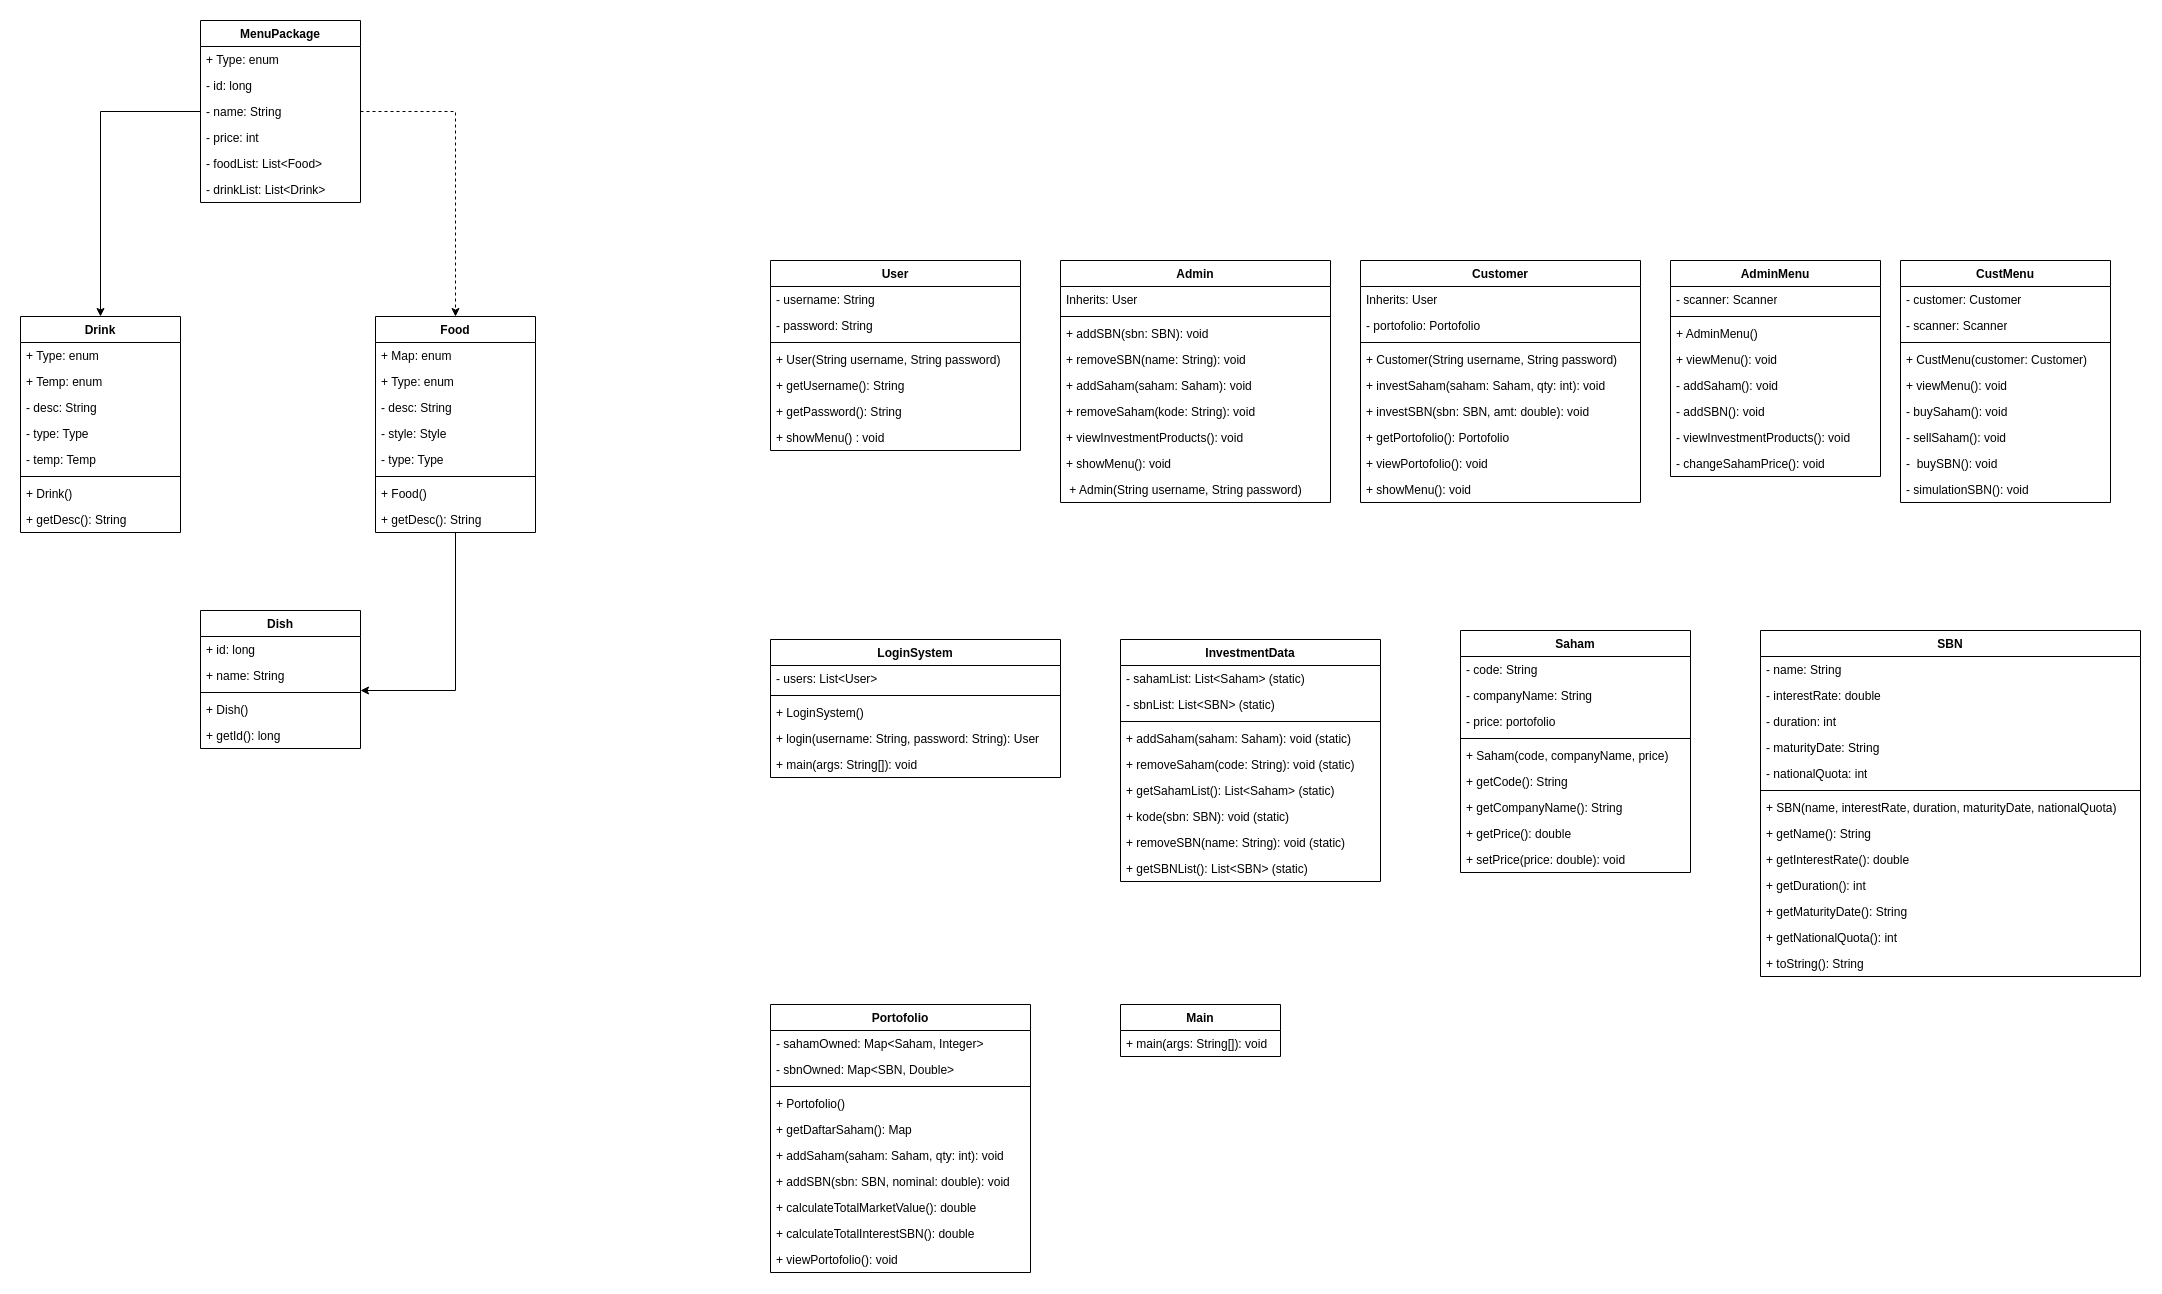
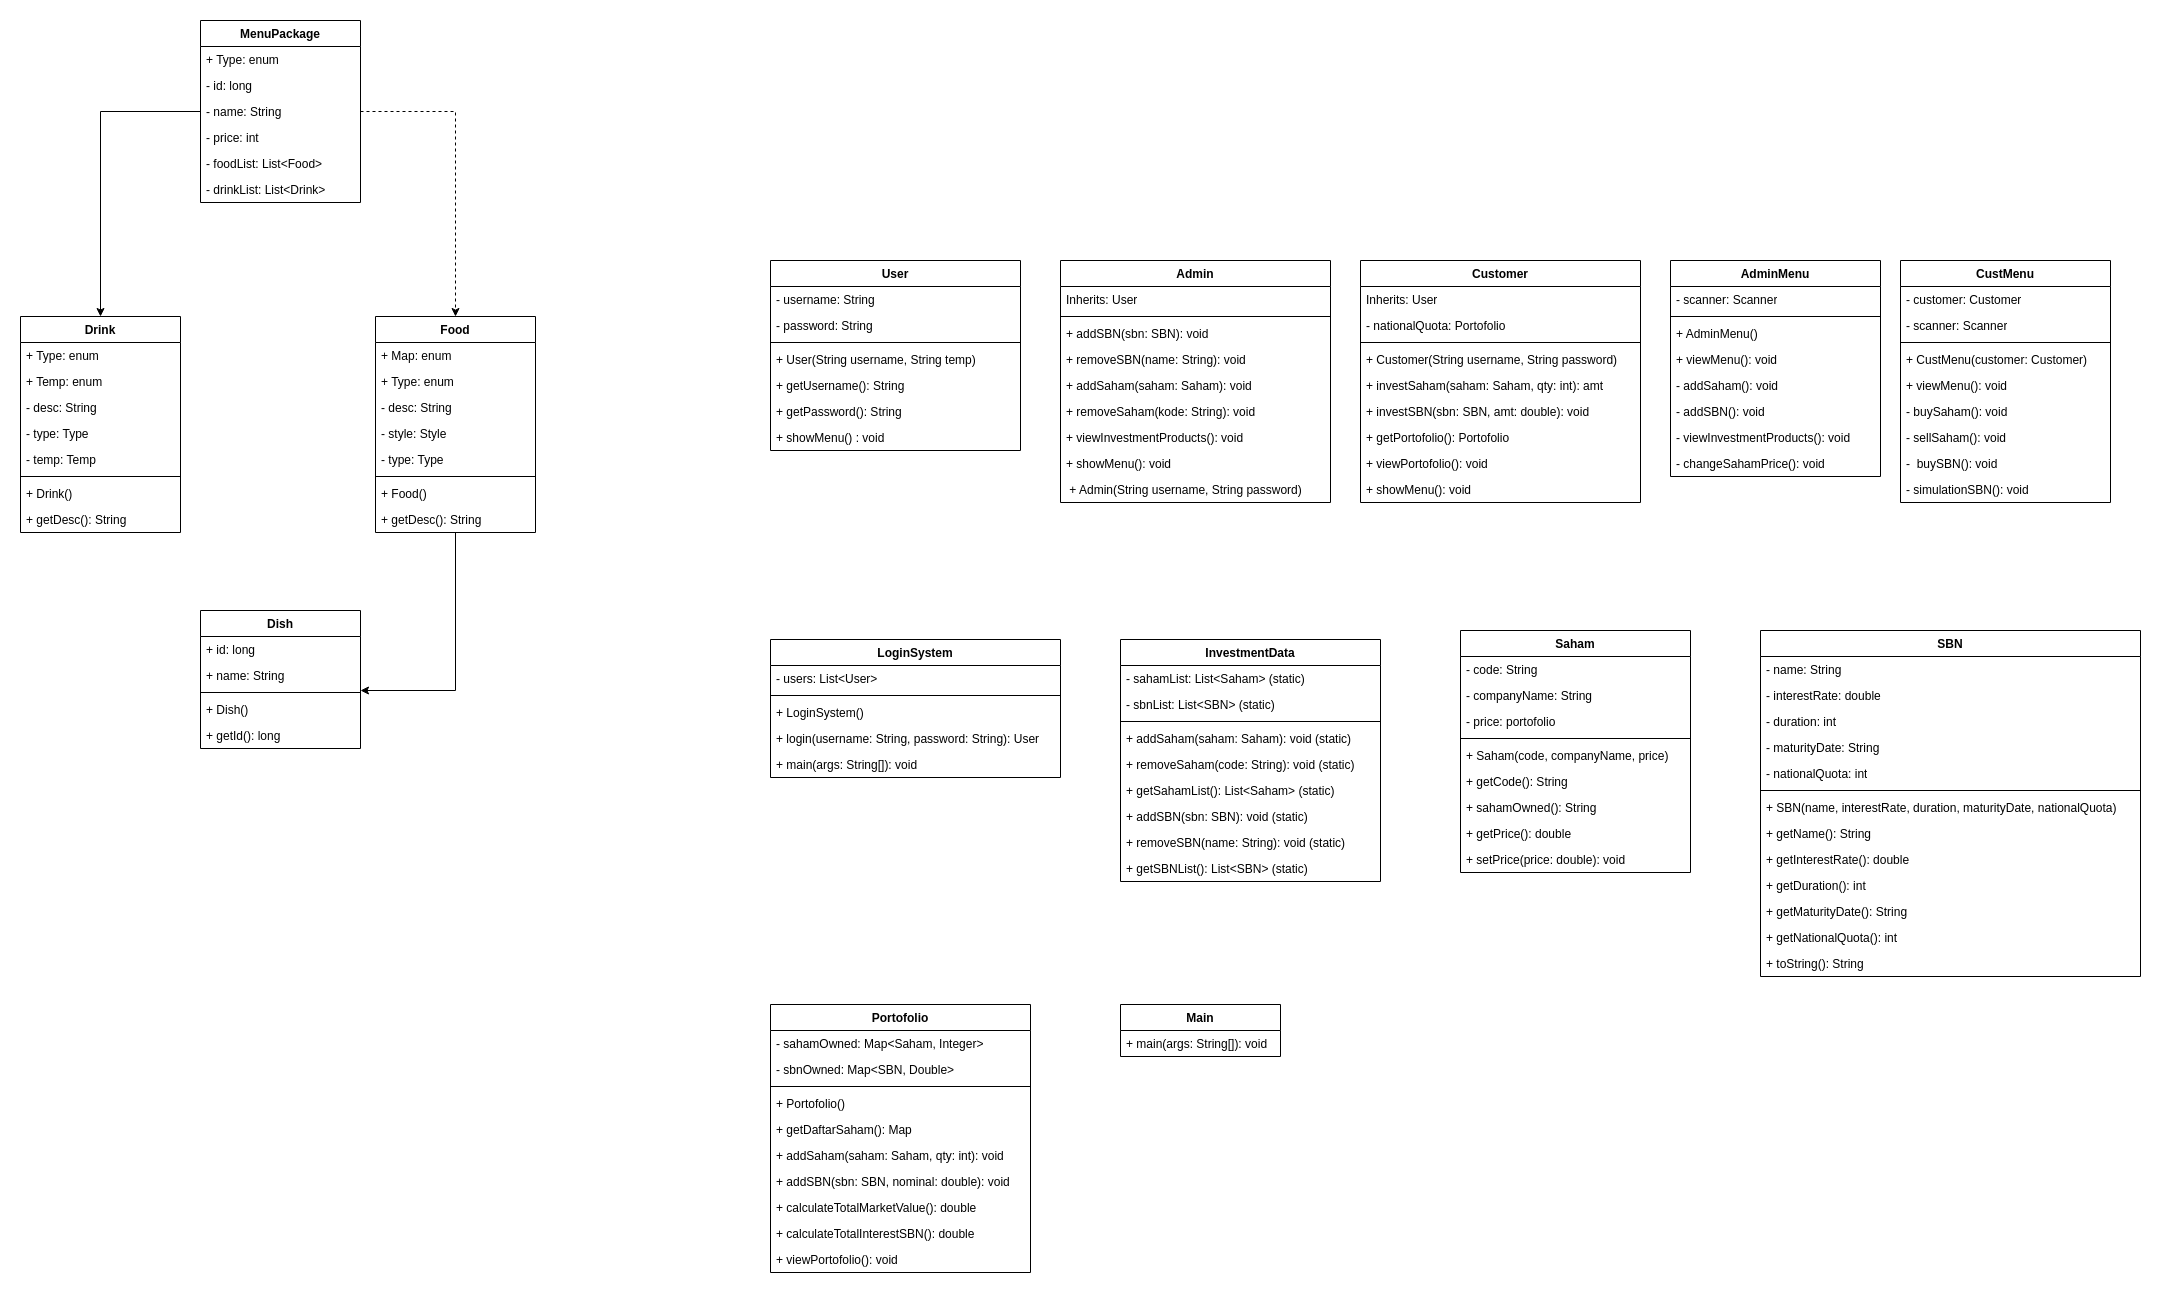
- <mxCell id="85" value="- portofolio: Portofolio" style="text;strokeColor=none;fillColor=none;align=left;verticalAlign=top;spacingLeft=4;spacingRight=4;overflow=hidden;rotatable=0;points=[[0,0.5],[1,0.5]];portConstraint=eastwest;whiteSpace=wrap;html=1;" parent="83" vertex="1"><mxGeometry y="52" width="280" height="26" as="geometry" /></mxCell>
+ <mxCell id="85" value="- nationalQuota: Portofolio" style="text;strokeColor=none;fillColor=none;align=left;verticalAlign=top;spacingLeft=4;spacingRight=4;overflow=hidden;rotatable=0;points=[[0,0.5],[1,0.5]];portConstraint=eastwest;whiteSpace=wrap;html=1;" parent="83" vertex="1"><mxGeometry y="52" width="280" height="26" as="geometry" /></mxCell>
- <mxCell id="40" value="&lt;div&gt;+&amp;nbsp;User(&lt;span style=&quot;background-color: transparent; color: light-dark(rgb(0, 0, 0), rgb(255, 255, 255));&quot;&gt;String username, String&amp;nbsp;password&lt;/span&gt;&lt;span style=&quot;background-color: transparent; color: light-dark(rgb(0, 0, 0), rgb(255, 255, 255));&quot;&gt;)&lt;/span&gt;&lt;/div&gt;" style="text;strokeColor=none;fillColor=none;align=left;verticalAlign=top;spacingLeft=4;spacingRight=4;overflow=hidden;rotatable=0;points=[[0,0.5],[1,0.5]];portConstraint=eastwest;whiteSpace=wrap;html=1;" parent="36" vertex="1"><mxGeometry y="86" width="250" height="26" as="geometry" /></mxCell>
+ <mxCell id="40" value="&lt;div&gt;+&amp;nbsp;User(&lt;span style=&quot;background-color: transparent; color: light-dark(rgb(0, 0, 0), rgb(255, 255, 255));&quot;&gt;String username, String&amp;nbsp;temp&lt;/span&gt;&lt;span style=&quot;background-color: transparent; color: light-dark(rgb(0, 0, 0), rgb(255, 255, 255));&quot;&gt;)&lt;/span&gt;&lt;/div&gt;" style="text;strokeColor=none;fillColor=none;align=left;verticalAlign=top;spacingLeft=4;spacingRight=4;overflow=hidden;rotatable=0;points=[[0,0.5],[1,0.5]];portConstraint=eastwest;whiteSpace=wrap;html=1;" parent="36" vertex="1"><mxGeometry y="86" width="250" height="26" as="geometry" /></mxCell>
- <mxCell id="88" value="+ investSaham(saham: Saham, qty: int): void" style="text;strokeColor=none;fillColor=none;align=left;verticalAlign=top;spacingLeft=4;spacingRight=4;overflow=hidden;rotatable=0;points=[[0,0.5],[1,0.5]];portConstraint=eastwest;whiteSpace=wrap;html=1;" parent="83" vertex="1"><mxGeometry y="112" width="280" height="26" as="geometry" /></mxCell>
+ <mxCell id="88" value="+ investSaham(saham: Saham, qty: int): amt" style="text;strokeColor=none;fillColor=none;align=left;verticalAlign=top;spacingLeft=4;spacingRight=4;overflow=hidden;rotatable=0;points=[[0,0.5],[1,0.5]];portConstraint=eastwest;whiteSpace=wrap;html=1;" parent="83" vertex="1"><mxGeometry y="112" width="280" height="26" as="geometry" /></mxCell>
- <mxCell id="100" value="+ getCompanyName(): String" style="text;strokeColor=none;fillColor=none;align=left;verticalAlign=top;spacingLeft=4;spacingRight=4;overflow=hidden;rotatable=0;points=[[0,0.5],[1,0.5]];portConstraint=eastwest;whiteSpace=wrap;html=1;" parent="93" vertex="1"><mxGeometry y="164" width="230" height="26" as="geometry" /></mxCell>
+ <mxCell id="100" value="+ sahamOwned(): String" style="text;strokeColor=none;fillColor=none;align=left;verticalAlign=top;spacingLeft=4;spacingRight=4;overflow=hidden;rotatable=0;points=[[0,0.5],[1,0.5]];portConstraint=eastwest;whiteSpace=wrap;html=1;" parent="93" vertex="1"><mxGeometry y="164" width="230" height="26" as="geometry" /></mxCell>
- <mxCell id="67" value="+ kode(sbn: SBN): void (static)" style="text;strokeColor=none;fillColor=none;align=left;verticalAlign=top;spacingLeft=4;spacingRight=4;overflow=hidden;rotatable=0;points=[[0,0.5],[1,0.5]];portConstraint=eastwest;whiteSpace=wrap;html=1;" parent="60" vertex="1"><mxGeometry y="164" width="260" height="26" as="geometry" /></mxCell>
+ <mxCell id="67" value="+ addSBN(sbn: SBN): void (static)" style="text;strokeColor=none;fillColor=none;align=left;verticalAlign=top;spacingLeft=4;spacingRight=4;overflow=hidden;rotatable=0;points=[[0,0.5],[1,0.5]];portConstraint=eastwest;whiteSpace=wrap;html=1;" parent="60" vertex="1"><mxGeometry y="164" width="260" height="26" as="geometry" /></mxCell>
